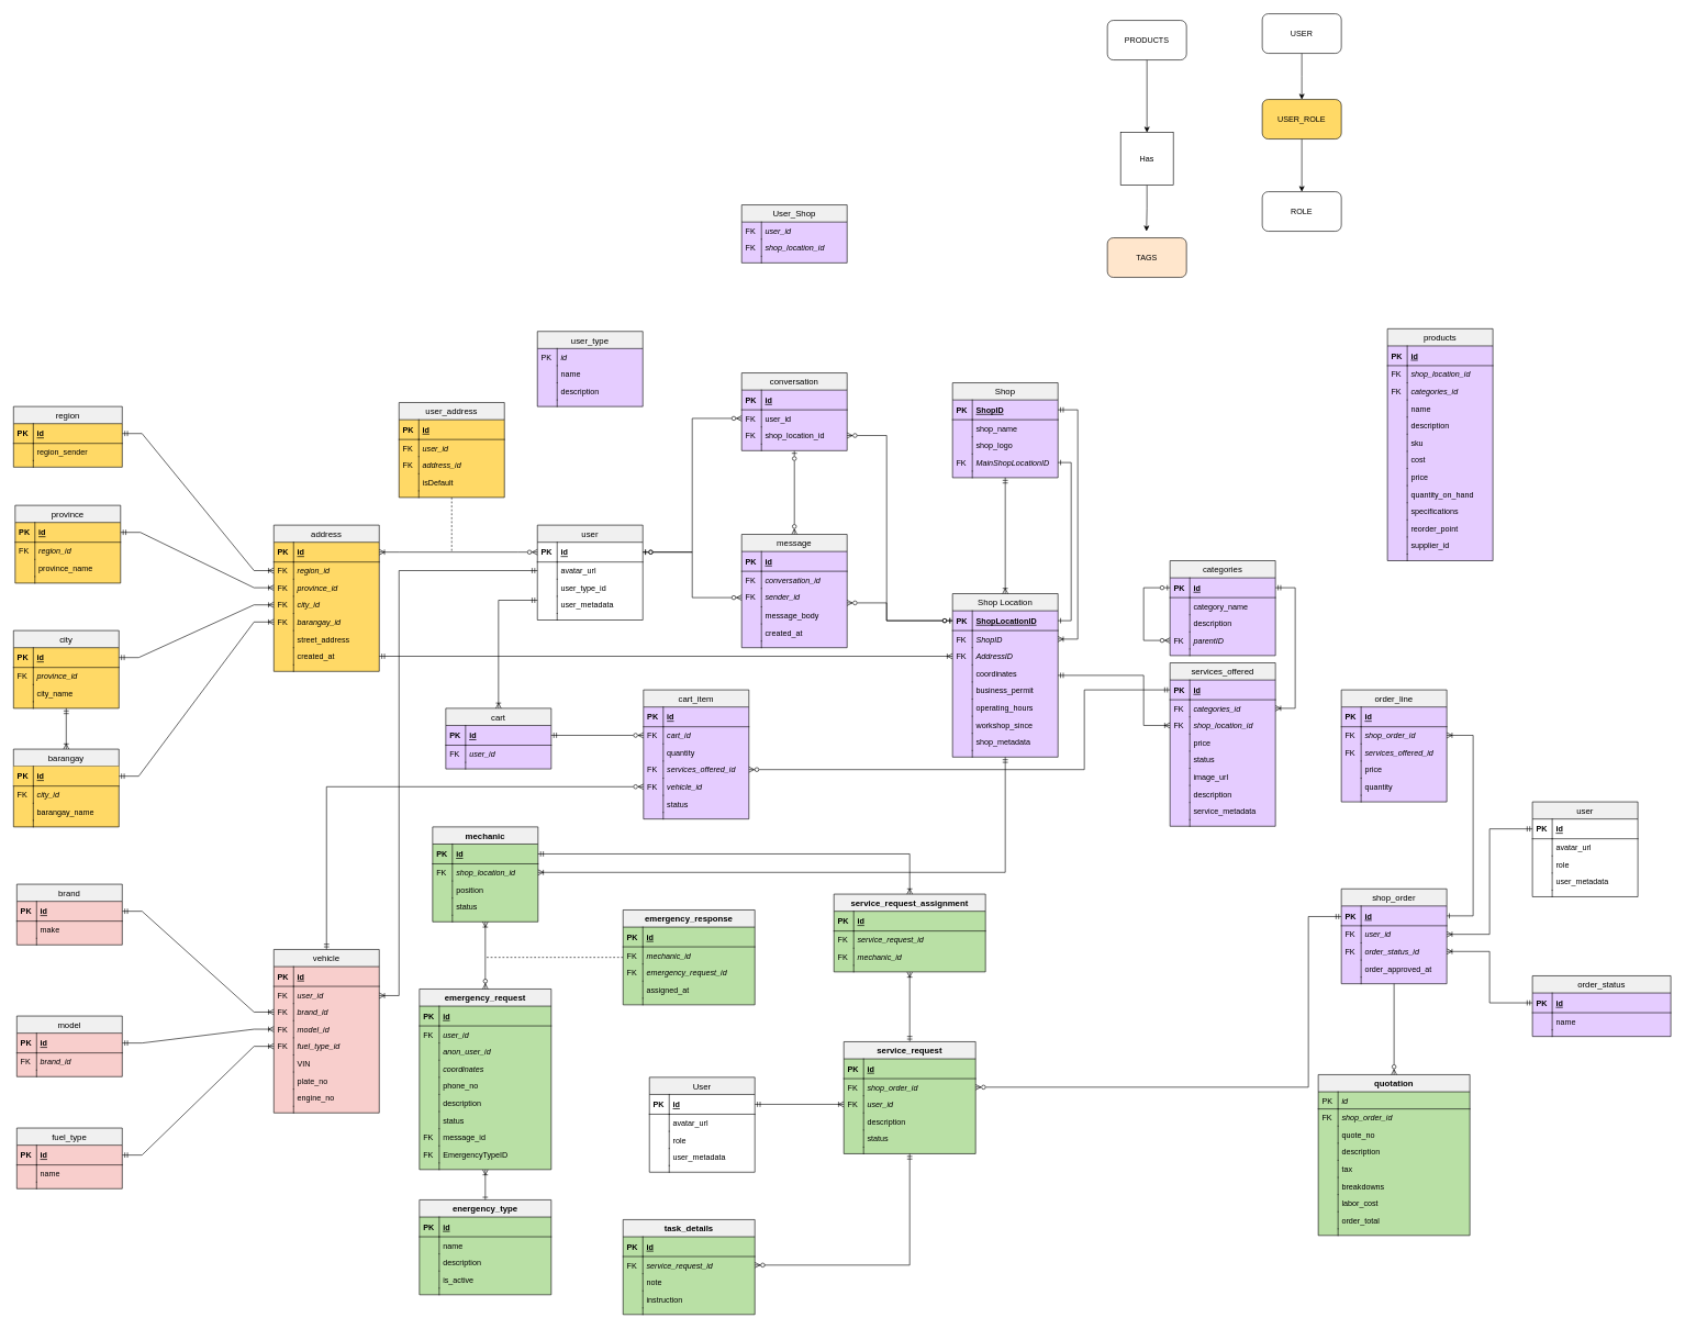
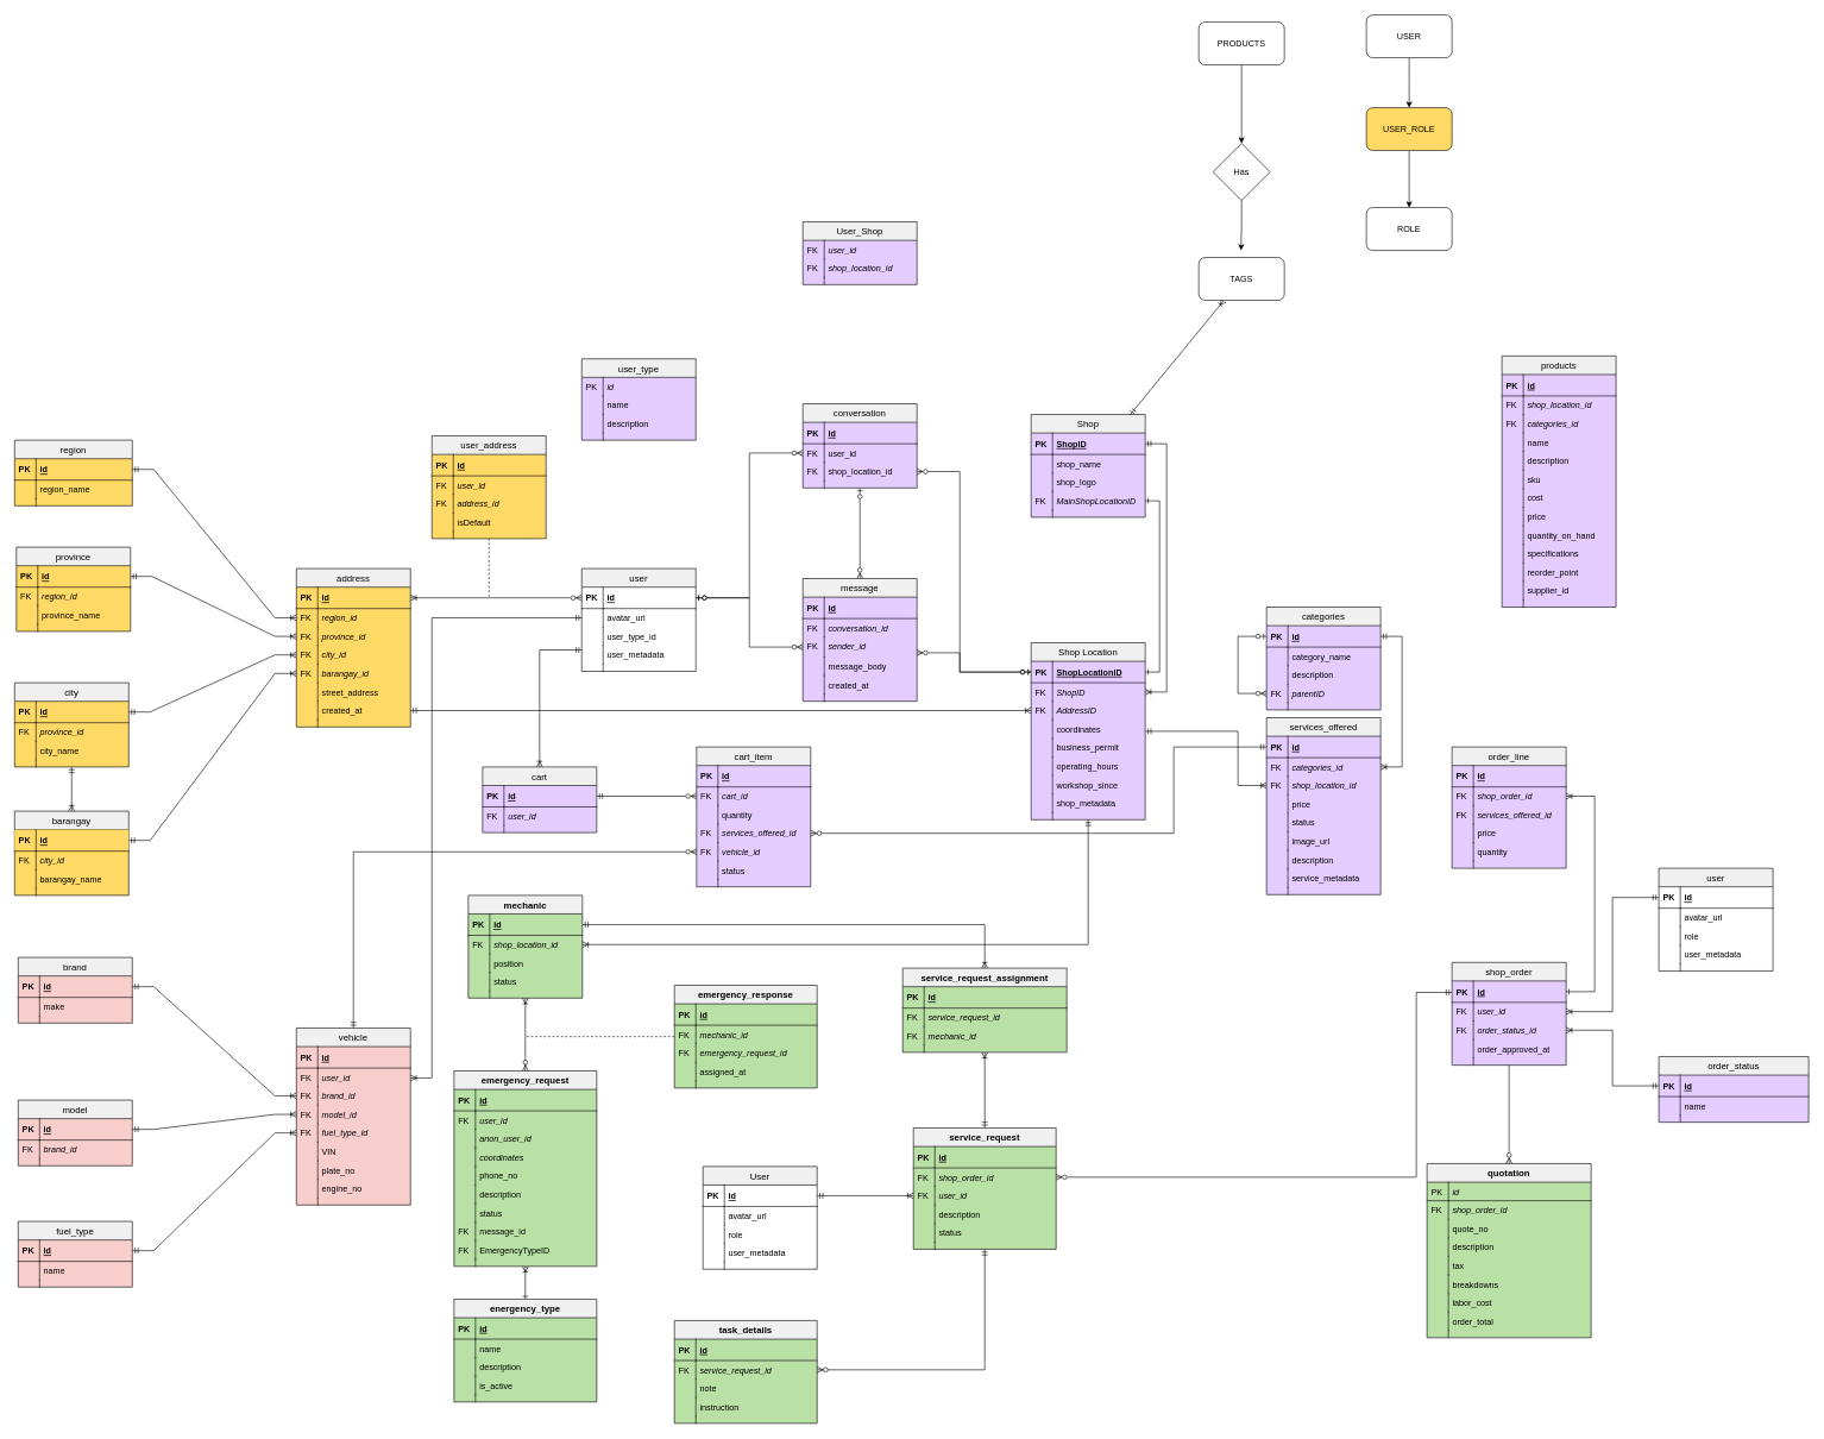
- <mxCell id="387" value="Has" style="whiteSpace=wrap;html=1;rounded=0;" parent="1" vertex="1"><mxGeometry x="1700" y="200" width="80" height="80" as="geometry" /></mxCell>
+ <mxCell id="387" value="Has" style="rhombus;whiteSpace=wrap;html=1;" parent="1" vertex="1"><mxGeometry x="1700" y="200" width="80" height="80" as="geometry" /></mxCell>
- <mxCell id="383" value="TAGS" style="rounded=1;whiteSpace=wrap;html=1;fillColor=#ffe6cc;" parent="1" vertex="1"><mxGeometry x="1680" y="360" width="120" height="60" as="geometry" /></mxCell>
+ <mxCell id="383" value="TAGS" style="rounded=1;whiteSpace=wrap;html=1;" parent="1" vertex="1"><mxGeometry x="1680" y="360" width="120" height="60" as="geometry" /></mxCell>
- <mxCell id="16" value="region_sender" style="shape=partialRectangle;top=0;left=0;right=0;bottom=0;align=left;verticalAlign=top;fillColor=none;spacingLeft=34;spacingRight=4;overflow=hidden;rotatable=0;points=[[0,0.5],[1,0.5]];portConstraint=eastwest;dropTarget=0;rounded=0;" parent="13" vertex="1"><mxGeometry y="56" width="165" height="26" as="geometry" /></mxCell>
+ <mxCell id="16" value="region_name" style="shape=partialRectangle;top=0;left=0;right=0;bottom=0;align=left;verticalAlign=top;fillColor=none;spacingLeft=34;spacingRight=4;overflow=hidden;rotatable=0;points=[[0,0.5],[1,0.5]];portConstraint=eastwest;dropTarget=0;rounded=0;" parent="13" vertex="1"><mxGeometry y="56" width="165" height="26" as="geometry" /></mxCell>
- <mxCell id="156" value="" style="fontSize=12;html=1;endArrow=ERoneToMany;startArrow=ERmandOne;rounded=0;" parent="1" source="126" target="137" edge="1"><mxGeometry width="100" height="100" relative="1" as="geometry"><mxPoint x="190" y="1187" as="sourcePoint" /><mxPoint x="425" y="933" as="targetPoint" /></mxGeometry></mxCell>
+ <mxCell id="156" value="" style="fontSize=12;html=1;endArrow=ERoneToMany;startArrow=ERmandOne;rounded=0;" parent="1" source="126" target="383" edge="1"><mxGeometry width="100" height="100" relative="1" as="geometry"><mxPoint x="190" y="1187" as="sourcePoint" /><mxPoint x="425" y="933" as="targetPoint" /></mxGeometry></mxCell>
